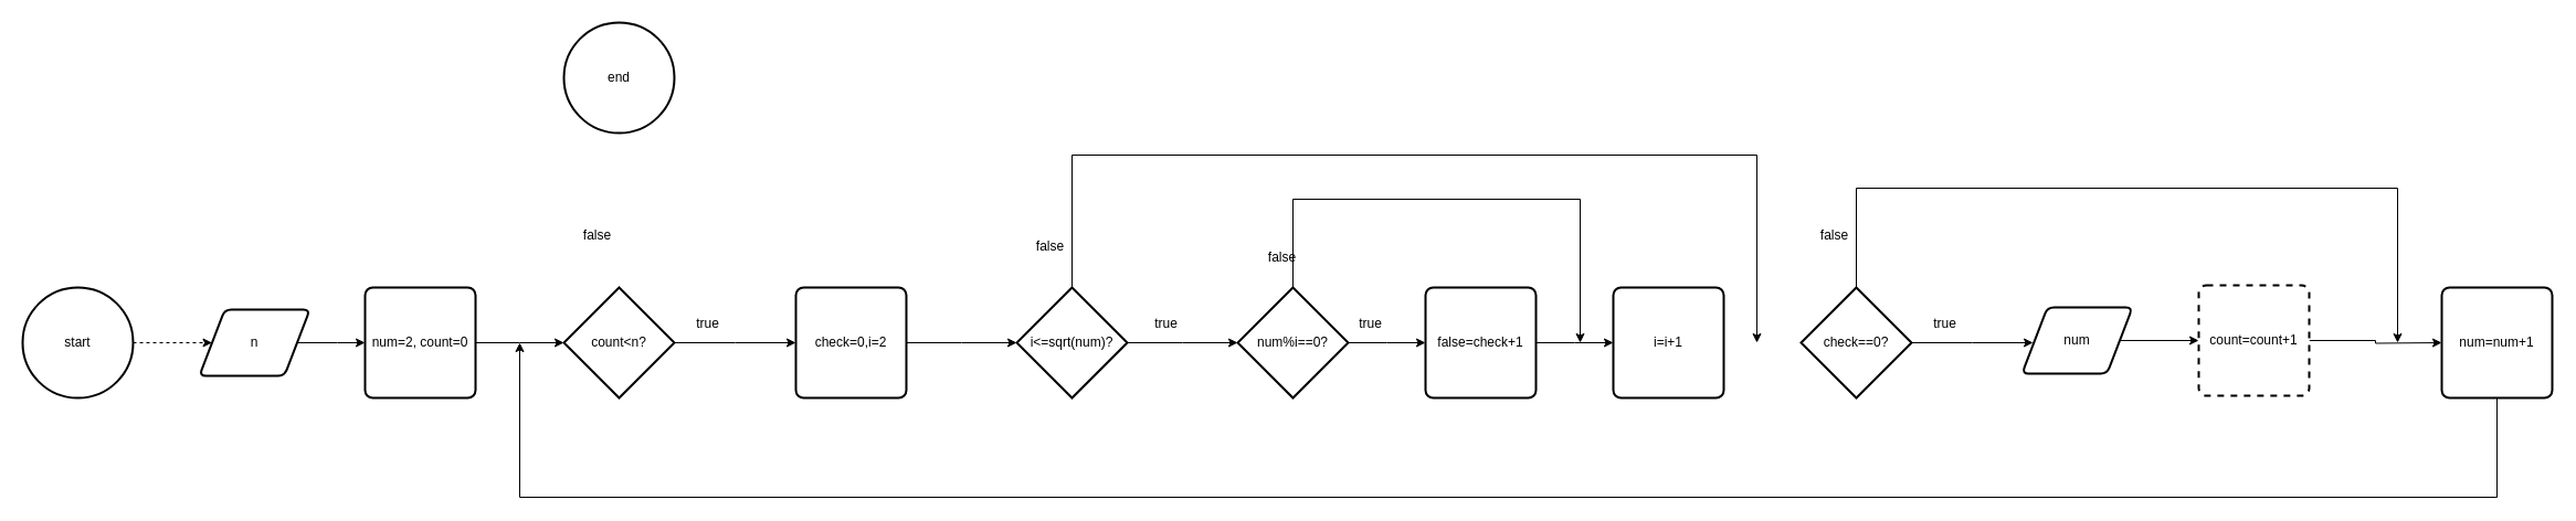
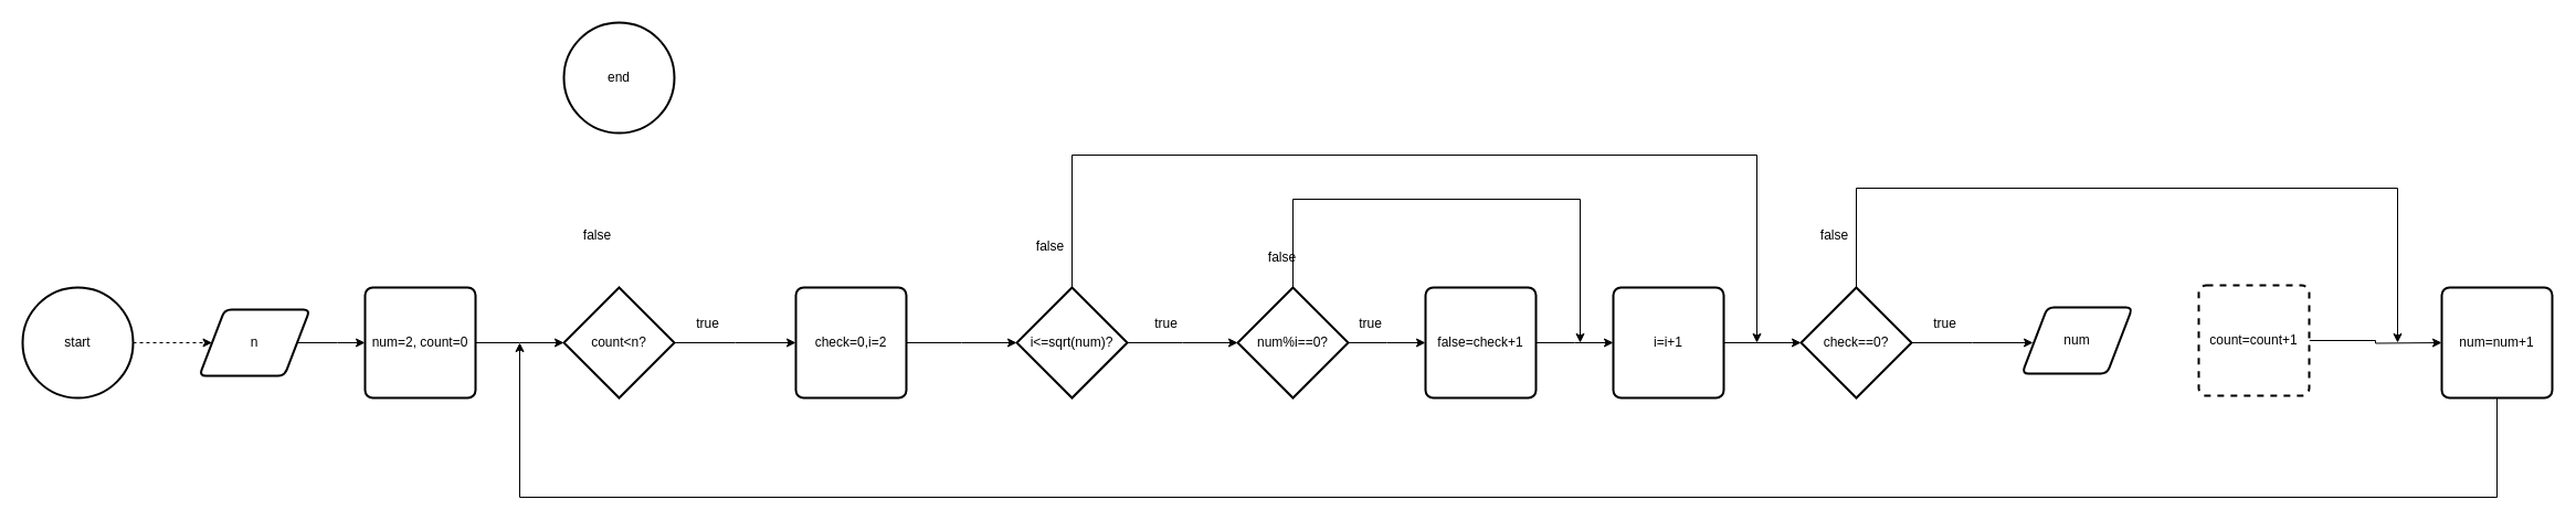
- <mxCell id="28" style="edgeStyle=orthogonalEdgeStyle;rounded=0;orthogonalLoop=1;jettySize=auto;html=1;" edge="1" parent="1" source="29" target="31"><mxGeometry relative="1" as="geometry" /></mxCell>
+ <mxCell id="34" style="edgeStyle=orthogonalEdgeStyle;rounded=0;orthogonalLoop=1;jettySize=auto;html=1;entryX=0;entryY=0.5;entryDx=0;entryDy=0;entryPerimeter=0;" edge="1" parent="1" source="33" target="26"><mxGeometry relative="1" as="geometry" /></mxCell>
